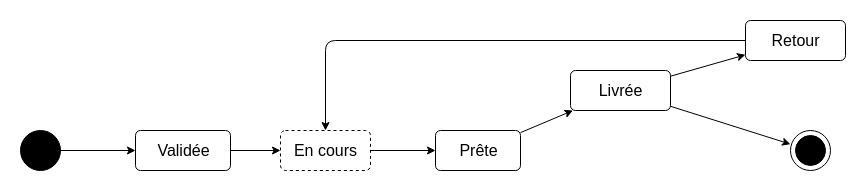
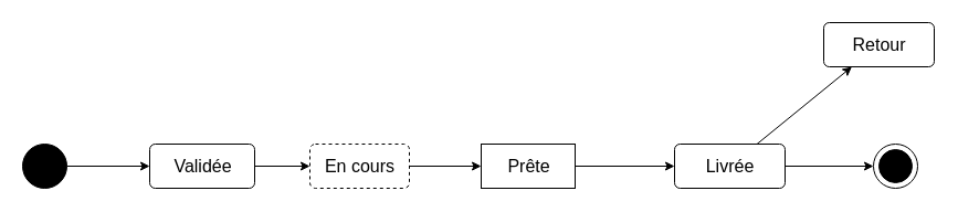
- <mxCell id="14" style="edgeStyle=orthogonalEdgeStyle;html=1;entryX=0.5;entryY=0;entryDx=0;entryDy=0;fontSize=16;" edge="1" parent="1" source="15" target="7"><mxGeometry relative="1" as="geometry" /></mxCell>
- <mxCell id="12" value="&lt;font style=&quot;font-size: 16px;&quot;&gt;Livrée&lt;/font&gt;" style="html=1;align=center;verticalAlign=middle;rounded=1;absoluteArcSize=1;arcSize=10;dashed=0;" vertex="1" parent="1"><mxGeometry x="570" y="70" width="100" height="40" as="geometry" /></mxCell>
+ <mxCell id="12" value="&lt;font style=&quot;font-size: 16px;&quot;&gt;Livrée&lt;/font&gt;" style="html=1;align=center;verticalAlign=middle;rounded=1;absoluteArcSize=1;arcSize=10;dashed=0;" vertex="1" parent="1"><mxGeometry x="610" y="130" width="100" height="40" as="geometry" /></mxCell>
- <mxCell id="9" value="&lt;font style=&quot;font-size: 16px;&quot;&gt;Prête&lt;/font&gt;" style="html=1;align=center;verticalAlign=middle;rounded=1;absoluteArcSize=1;arcSize=10;dashed=0;" vertex="1" parent="1"><mxGeometry x="435" y="130" width="85" height="40" as="geometry" /></mxCell>
+ <mxCell id="9" value="&lt;font style=&quot;font-size: 16px;&quot;&gt;Prête&lt;/font&gt;" style="html=1;align=center;verticalAlign=middle;absoluteArcSize=1;arcSize=10;dashed=0;rounded=0;" vertex="1" parent="1"><mxGeometry x="435" y="130" width="85" height="40" as="geometry" /></mxCell>
